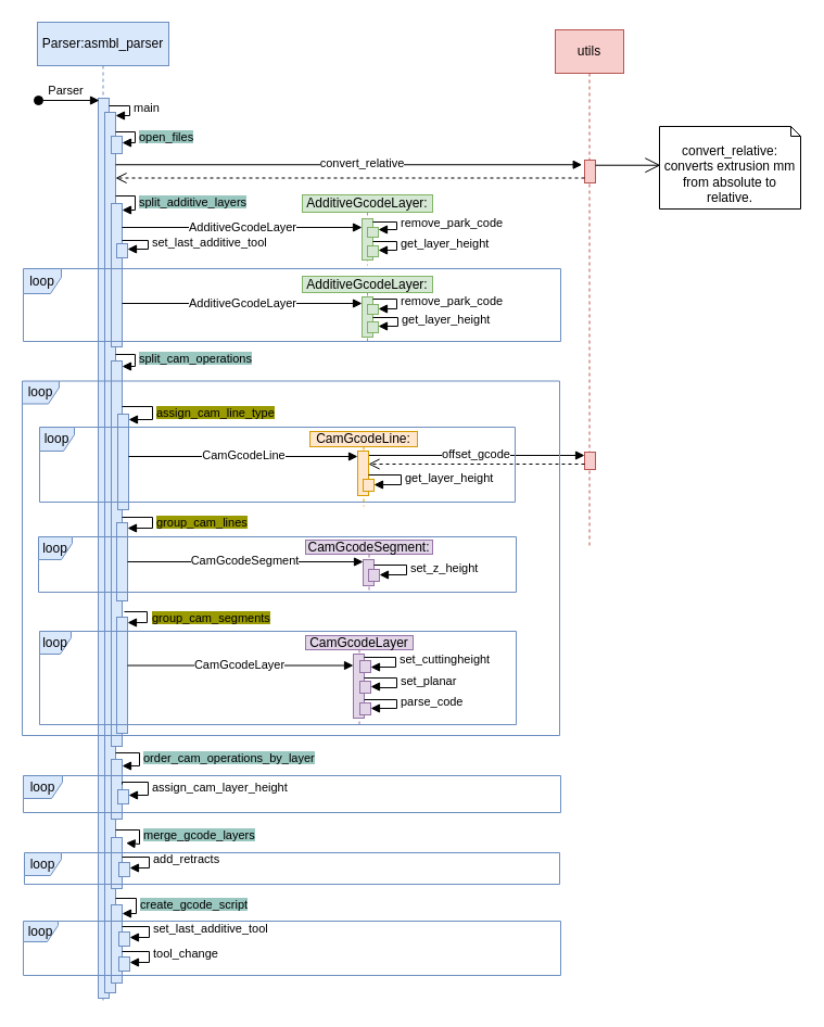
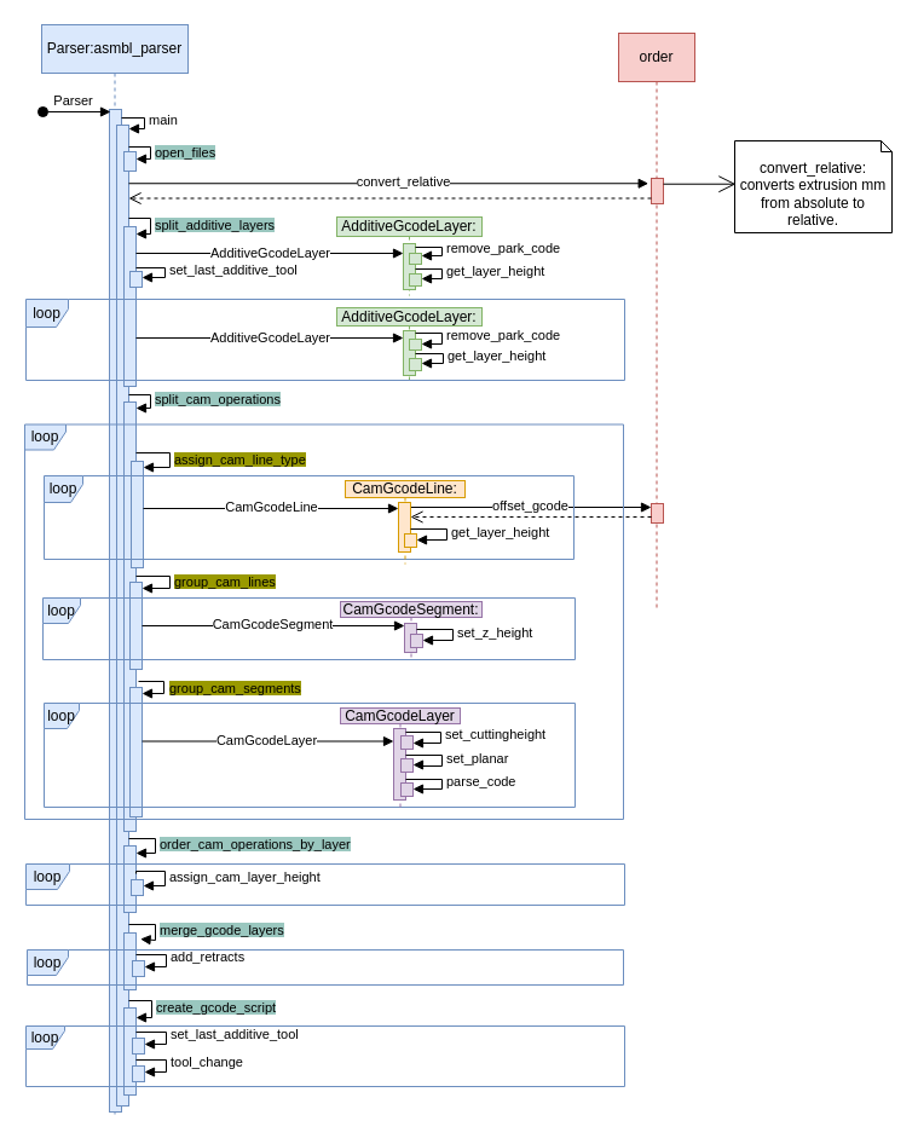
- <mxCell id="35" value="utils" style="shape=umlLifeline;perimeter=lifelinePerimeter;whiteSpace=wrap;html=1;container=0;dropTarget=0;collapsible=0;recursiveResize=0;outlineConnect=0;portConstraint=eastwest;newEdgeStyle={&quot;edgeStyle&quot;:&quot;elbowEdgeStyle&quot;,&quot;elbow&quot;:&quot;vertical&quot;,&quot;curved&quot;:0,&quot;rounded&quot;:0};fillColor=#f8cecc;strokeColor=#b85450;" vertex="1" parent="1"><mxGeometry x="511" y="27" width="63" height="477" as="geometry" /></mxCell>
+ <mxCell id="35" value="order" style="shape=umlLifeline;perimeter=lifelinePerimeter;whiteSpace=wrap;html=1;container=0;dropTarget=0;collapsible=0;recursiveResize=0;outlineConnect=0;portConstraint=eastwest;newEdgeStyle={&quot;edgeStyle&quot;:&quot;elbowEdgeStyle&quot;,&quot;elbow&quot;:&quot;vertical&quot;,&quot;curved&quot;:0,&quot;rounded&quot;:0};fillColor=#f8cecc;strokeColor=#b85450;" vertex="1" parent="1"><mxGeometry x="511" y="27" width="63" height="477" as="geometry" /></mxCell>
